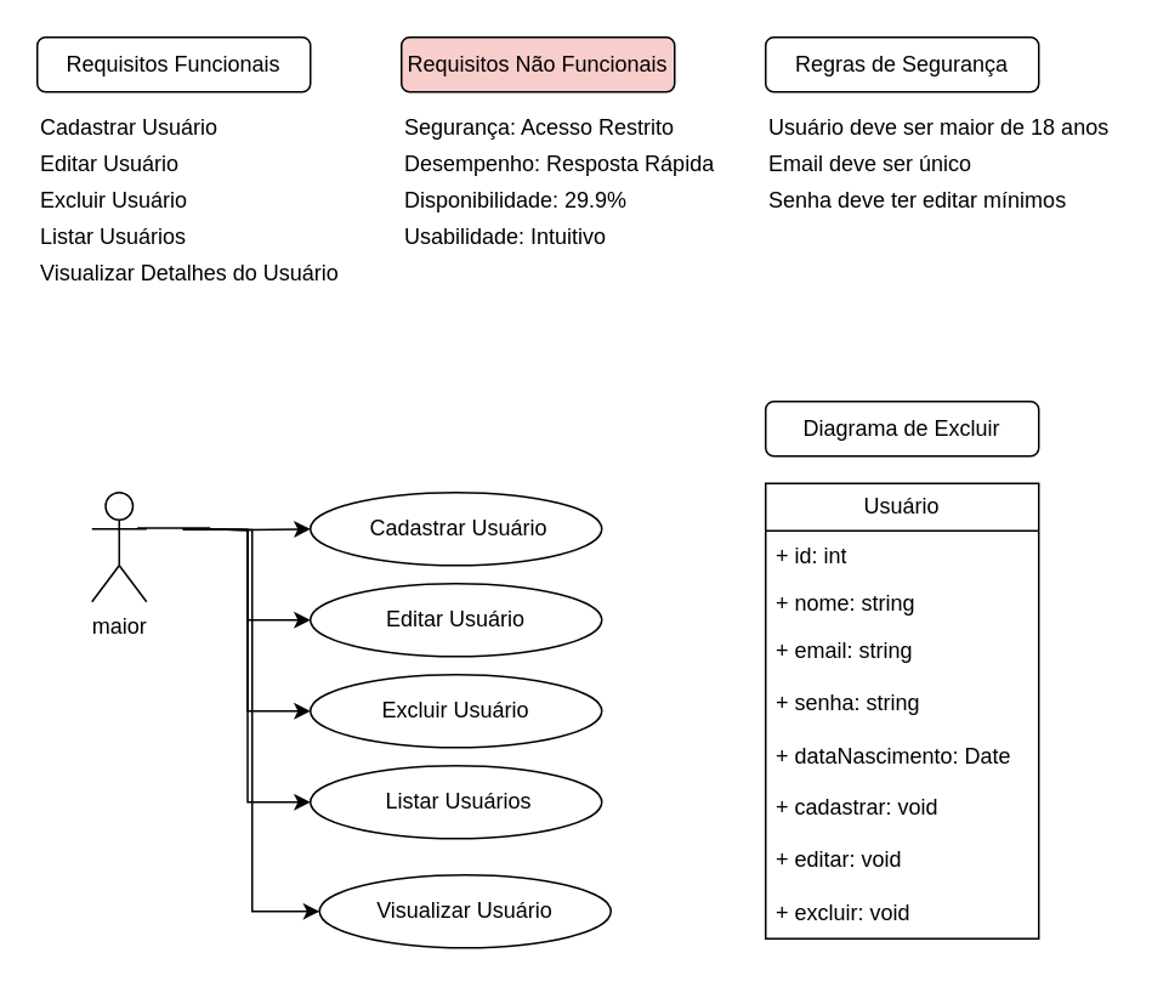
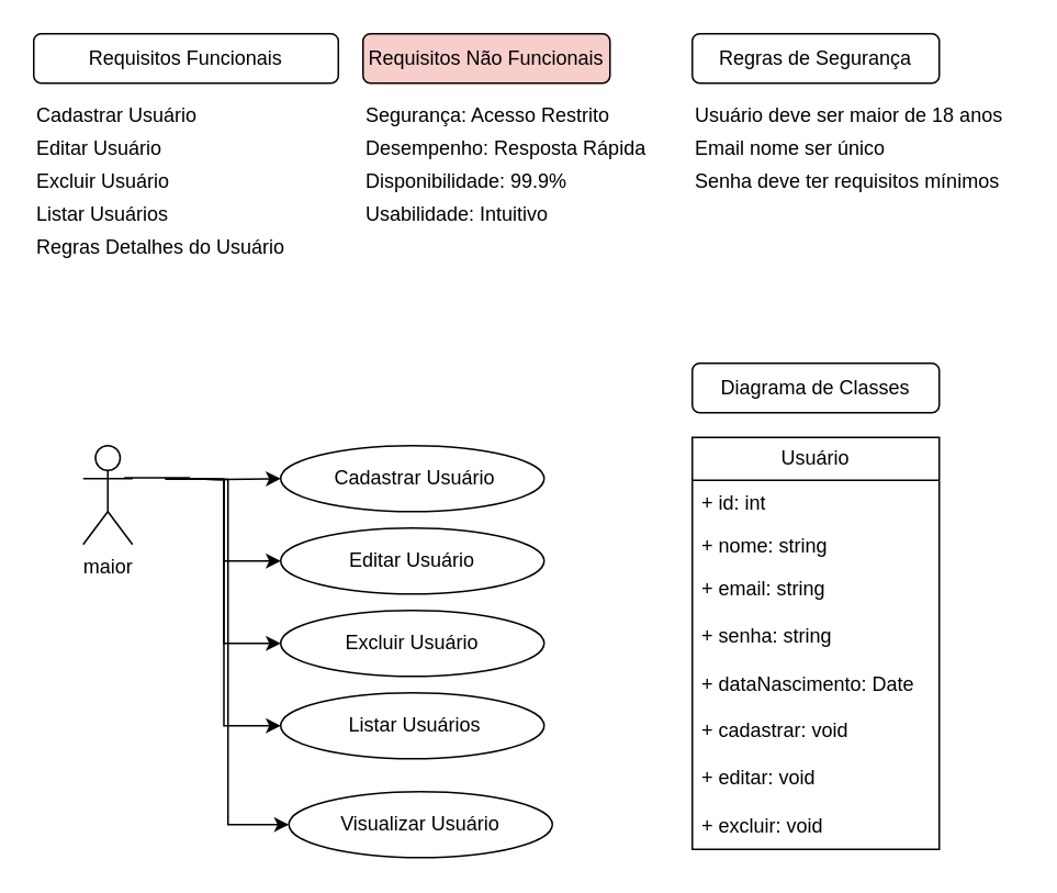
- <mxCell id="2" value="Requisitos Funcionais" style="rounded=1;whiteSpace=wrap;html=1;align=center;" parent="1" vertex="1"><mxGeometry x="20" y="20" width="150" height="30" as="geometry" /></mxCell>
+ <mxCell id="2" value="Requisitos Funcionais" style="rounded=1;whiteSpace=wrap;html=1;align=center;" parent="1" vertex="1"><mxGeometry x="20" y="20" width="185" height="30" as="geometry" /></mxCell>
- <mxCell id="15" value="Email deve ser único" style="text;html=1;align=left;verticalAlign=middle;resizable=0;points=[];autosize=1;" parent="1" vertex="1"><mxGeometry x="420" y="80" width="130" height="20" as="geometry" /></mxCell>
+ <mxCell id="15" value="Email nome ser único" style="text;html=1;align=left;verticalAlign=middle;resizable=0;points=[];autosize=1;" parent="1" vertex="1"><mxGeometry x="420" y="80" width="130" height="20" as="geometry" /></mxCell>
- <mxCell id="11" value="Disponibilidade: 29.9%" style="text;html=1;align=left;verticalAlign=middle;resizable=0;points=[];autosize=1;" parent="1" vertex="1"><mxGeometry x="220" y="100" width="130" height="20" as="geometry" /></mxCell>
+ <mxCell id="11" value="Disponibilidade: 99.9%" style="text;html=1;align=left;verticalAlign=middle;resizable=0;points=[];autosize=1;" parent="1" vertex="1"><mxGeometry x="220" y="100" width="130" height="20" as="geometry" /></mxCell>
- <mxCell id="16" value="Senha deve ter editar mínimos" style="text;html=1;align=left;verticalAlign=middle;resizable=0;points=[];autosize=1;" parent="1" vertex="1"><mxGeometry x="420" y="100" width="190" height="20" as="geometry" /></mxCell>
+ <mxCell id="16" value="Senha deve ter requisitos mínimos" style="text;html=1;align=left;verticalAlign=middle;resizable=0;points=[];autosize=1;" parent="1" vertex="1"><mxGeometry x="420" y="100" width="190" height="20" as="geometry" /></mxCell>
- <mxCell id="7" value="Visualizar Detalhes do Usuário" style="text;html=1;align=left;verticalAlign=middle;resizable=0;points=[];autosize=1;" parent="1" vertex="1"><mxGeometry x="20" y="140" width="180" height="20" as="geometry" /></mxCell>
+ <mxCell id="7" value="Regras Detalhes do Usuário" style="text;html=1;align=left;verticalAlign=middle;resizable=0;points=[];autosize=1;" parent="1" vertex="1"><mxGeometry x="20" y="140" width="180" height="20" as="geometry" /></mxCell>
- <mxCell id="27" value="Diagrama de Excluir" style="rounded=1;whiteSpace=wrap;html=1;align=center;" parent="1" vertex="1"><mxGeometry x="420" y="220" width="150" height="30" as="geometry" /></mxCell>
+ <mxCell id="27" value="Diagrama de Classes" style="rounded=1;whiteSpace=wrap;html=1;align=center;" parent="1" vertex="1"><mxGeometry x="420" y="220" width="150" height="30" as="geometry" /></mxCell>
